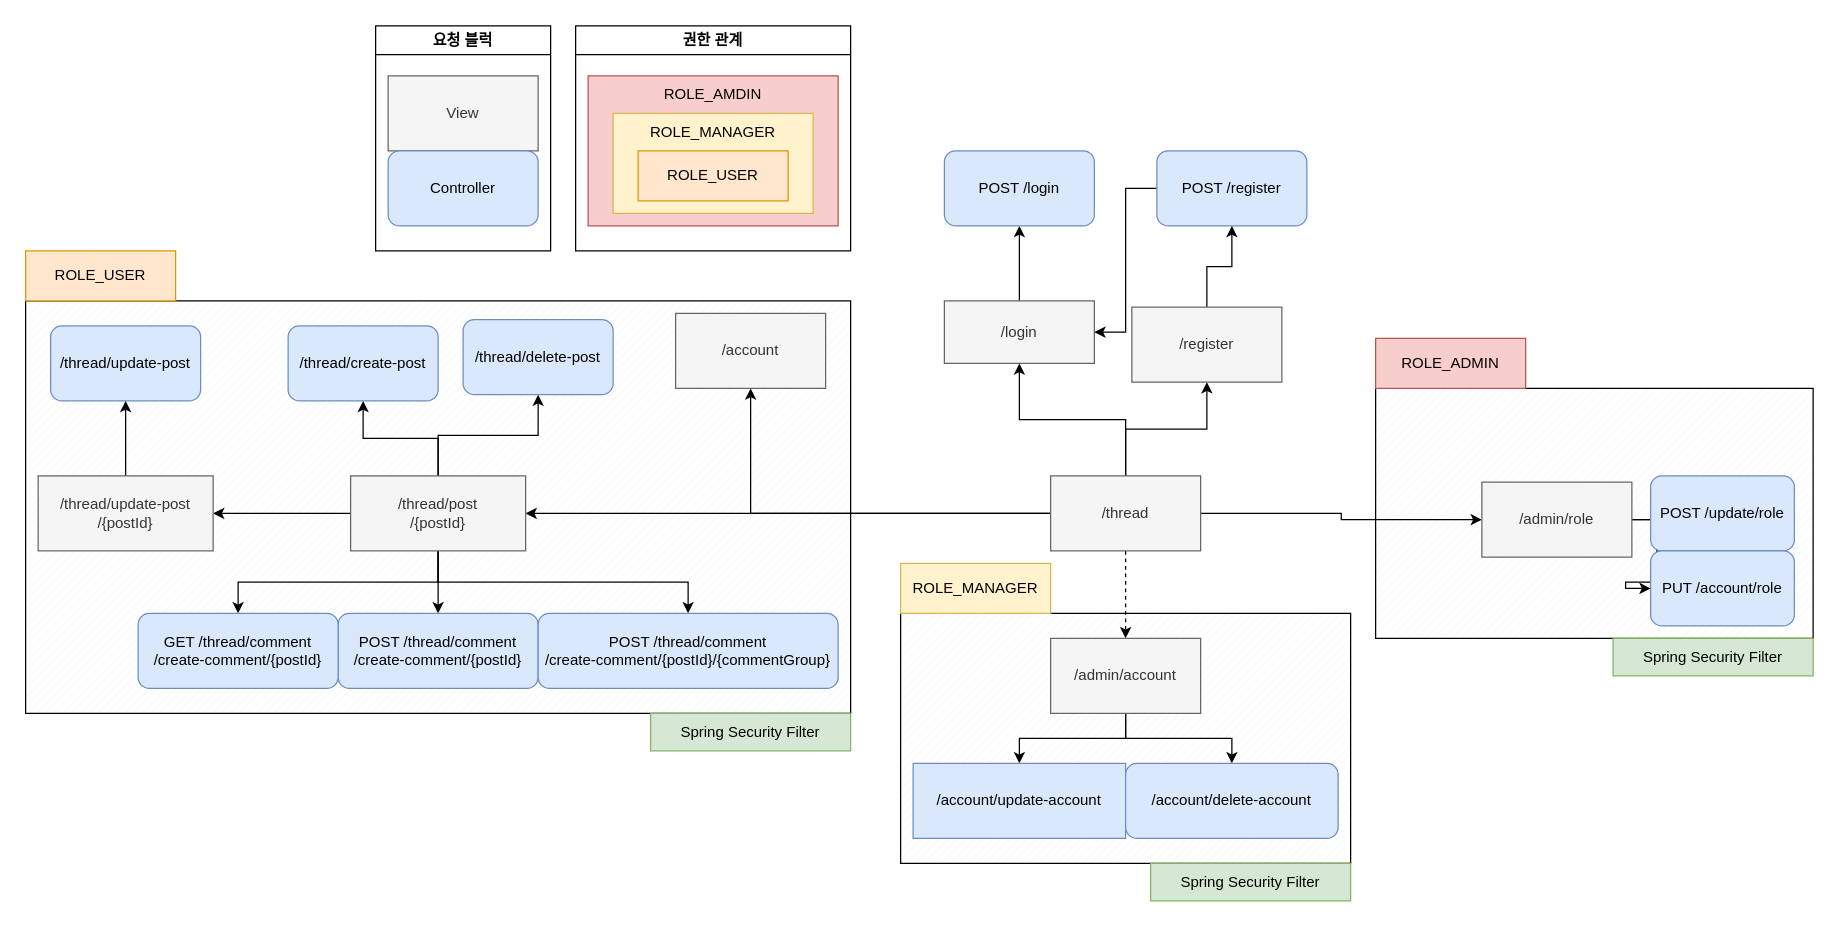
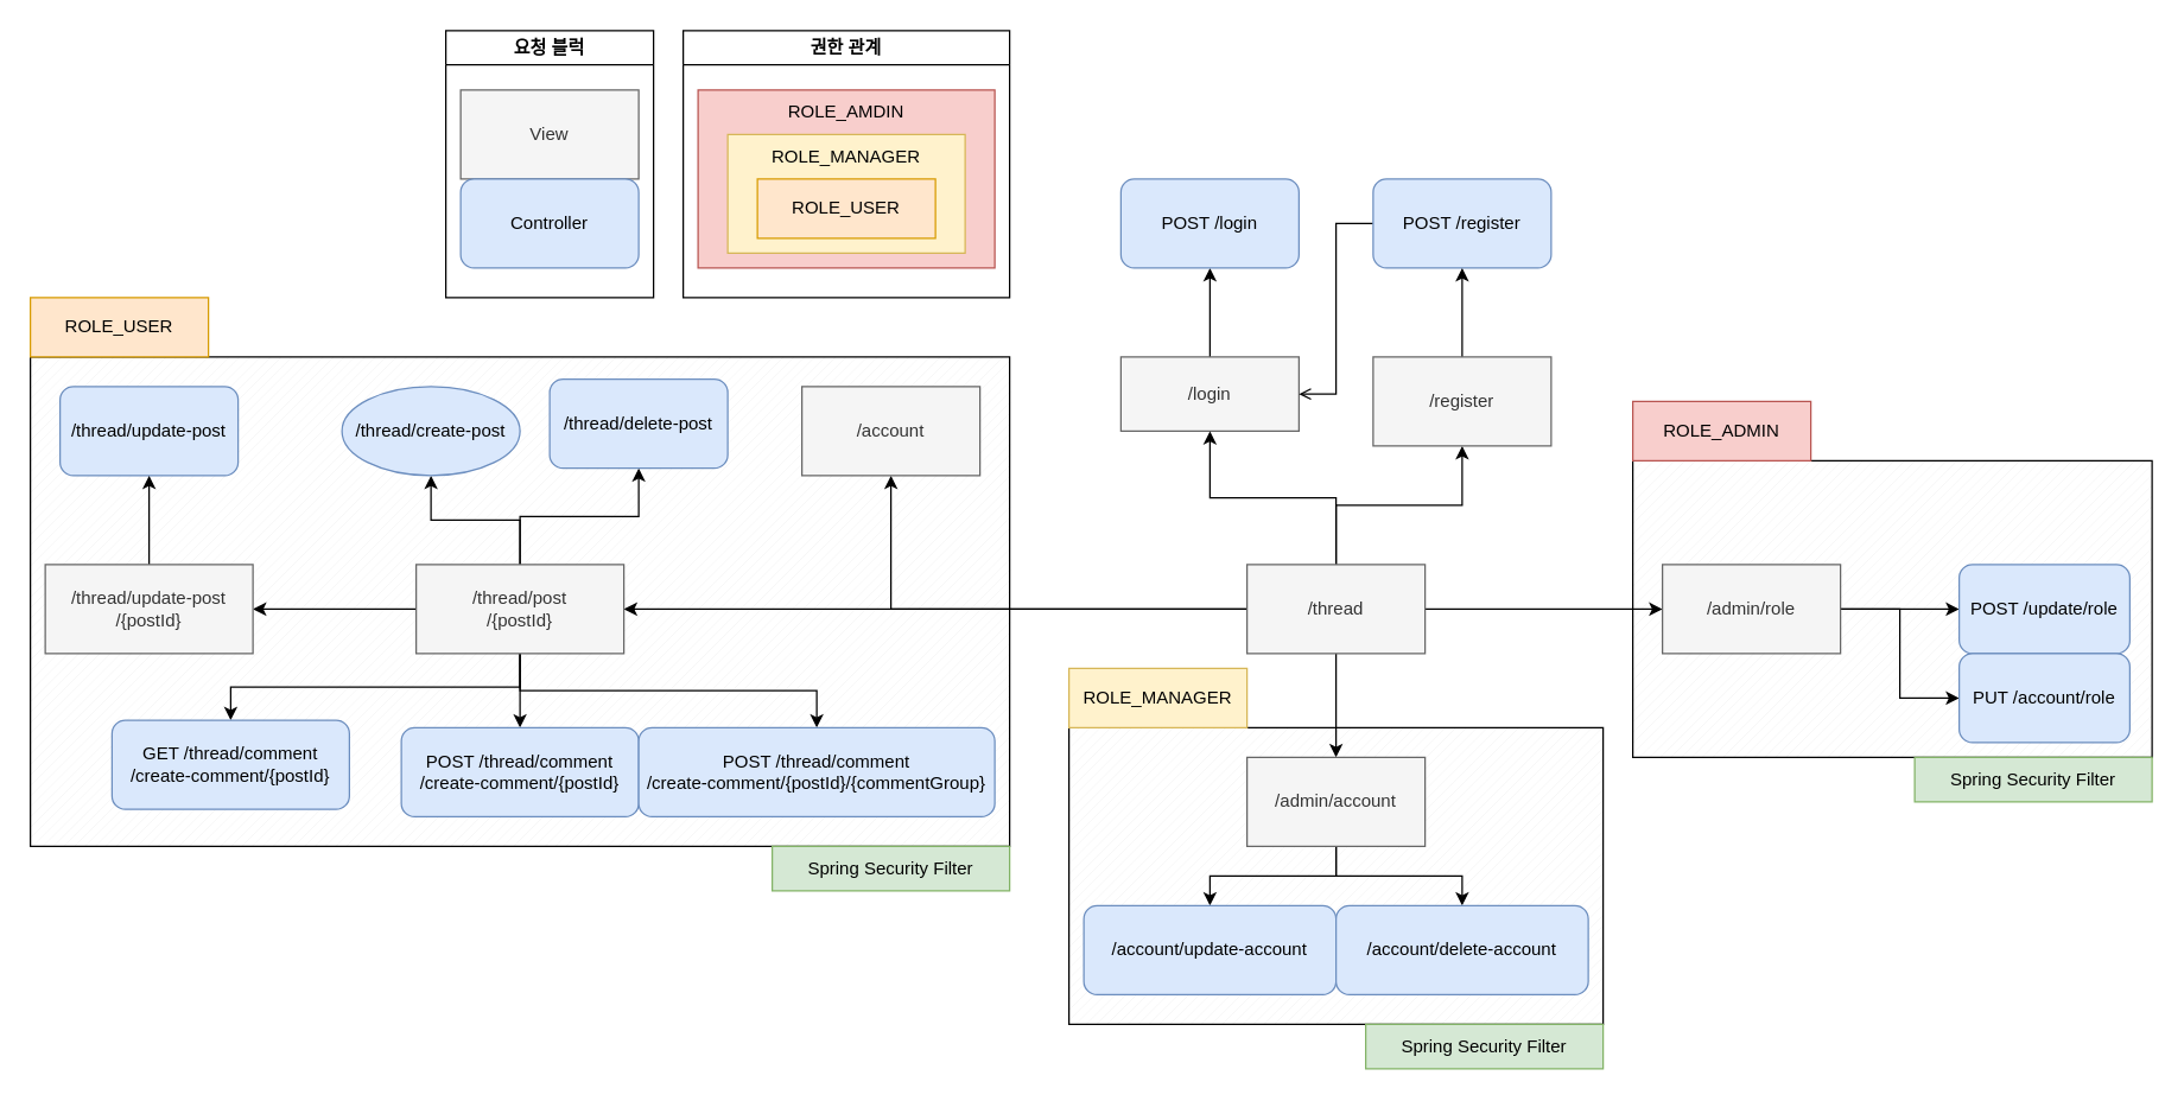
- <mxCell id="11" style="edgeStyle=orthogonalEdgeStyle;rounded=0;orthogonalLoop=1;jettySize=auto;html=1;entryX=1;entryY=0.5;entryDx=0;entryDy=0;" parent="1" source="12" target="10" edge="1"><mxGeometry relative="1" as="geometry" /></mxCell>
+ <mxCell id="11" style="edgeStyle=orthogonalEdgeStyle;rounded=0;orthogonalLoop=1;jettySize=auto;html=1;entryX=1;entryY=0.5;entryDx=0;entryDy=0;endArrow=open;" parent="1" source="12" target="10" edge="1"><mxGeometry relative="1" as="geometry" /></mxCell>
- <mxCell id="47" value="/register" style="rounded=0;whiteSpace=wrap;html=1;fillColor=#f5f5f5;fontColor=#333333;strokeColor=#666666;" parent="1" vertex="1"><mxGeometry x="905" y="245" width="120" height="60" as="geometry" /></mxCell>
+ <mxCell id="47" value="/register" style="rounded=0;whiteSpace=wrap;html=1;fillColor=#f5f5f5;fontColor=#333333;strokeColor=#666666;" parent="1" vertex="1"><mxGeometry x="925" y="240" width="120" height="60" as="geometry" /></mxCell>
- <mxCell id="22" value="/account" style="rounded=0;whiteSpace=wrap;html=1;fillColor=#f5f5f5;fontColor=#333333;strokeColor=#666666;" parent="1" vertex="1"><mxGeometry x="540" y="250" width="120" height="60" as="geometry" /></mxCell>
+ <mxCell id="22" value="/account" style="rounded=0;whiteSpace=wrap;html=1;fillColor=#f5f5f5;fontColor=#333333;strokeColor=#666666;" parent="1" vertex="1"><mxGeometry x="540" y="260" width="120" height="60" as="geometry" /></mxCell>
- <mxCell id="30" value="/thread/create-post" style="rounded=1;whiteSpace=wrap;html=1;fillColor=#dae8fc;strokeColor=#6c8ebf;" parent="1" vertex="1"><mxGeometry x="230" y="260" width="120" height="60" as="geometry" /></mxCell>
+ <mxCell id="30" value="/thread/create-post" style="ellipse;whiteSpace=wrap;html=1;fillColor=#dae8fc;strokeColor=#6c8ebf;" parent="1" vertex="1"><mxGeometry x="230" y="260" width="120" height="60" as="geometry" /></mxCell>
- <mxCell id="42" value="/admin/role" style="rounded=0;whiteSpace=wrap;html=1;fillColor=#f5f5f5;fontColor=#333333;strokeColor=#666666;" parent="1" vertex="1"><mxGeometry x="1185" y="385" width="120" height="60" as="geometry" /></mxCell>
+ <mxCell id="42" value="/admin/role" style="rounded=0;whiteSpace=wrap;html=1;fillColor=#f5f5f5;fontColor=#333333;strokeColor=#666666;" parent="1" vertex="1"><mxGeometry x="1120" y="380" width="120" height="60" as="geometry" /></mxCell>
- <mxCell id="19" style="edgeStyle=orthogonalEdgeStyle;rounded=0;orthogonalLoop=1;jettySize=auto;html=1;entryX=0.5;entryY=0;entryDx=0;entryDy=0;exitX=0.5;exitY=1;exitDx=0;exitDy=0;dashed=1;" parent="1" source="20" target="39" edge="1"><mxGeometry relative="1" as="geometry"><mxPoint x="900" y="450" as="sourcePoint" /></mxGeometry></mxCell>
+ <mxCell id="19" style="edgeStyle=orthogonalEdgeStyle;rounded=0;orthogonalLoop=1;jettySize=auto;html=1;entryX=0.5;entryY=0;entryDx=0;entryDy=0;exitX=0.5;exitY=1;exitDx=0;exitDy=0;" parent="1" source="20" target="39" edge="1"><mxGeometry relative="1" as="geometry"><mxPoint x="900" y="450" as="sourcePoint" /></mxGeometry></mxCell>
- <mxCell id="59" value="GET /thread/comment&lt;br&gt;/create-comment/{postId}" style="rounded=1;whiteSpace=wrap;html=1;fillColor=#dae8fc;strokeColor=#6c8ebf;" vertex="1" parent="1"><mxGeometry x="110" y="490" width="160" height="60" as="geometry" /></mxCell>
+ <mxCell id="59" value="GET /thread/comment&lt;br&gt;/create-comment/{postId}" style="rounded=1;whiteSpace=wrap;html=1;fillColor=#dae8fc;strokeColor=#6c8ebf;" vertex="1" parent="1"><mxGeometry x="75" y="485" width="160" height="60" as="geometry" /></mxCell>
- <mxCell id="43" value="/account/update-account" style="whiteSpace=wrap;html=1;fillColor=#dae8fc;strokeColor=#6c8ebf;rounded=0;" parent="1" vertex="1"><mxGeometry x="730" y="610" width="170" height="60" as="geometry" /></mxCell>
+ <mxCell id="43" value="/account/update-account" style="rounded=1;whiteSpace=wrap;html=1;fillColor=#dae8fc;strokeColor=#6c8ebf;" parent="1" vertex="1"><mxGeometry x="730" y="610" width="170" height="60" as="geometry" /></mxCell>
